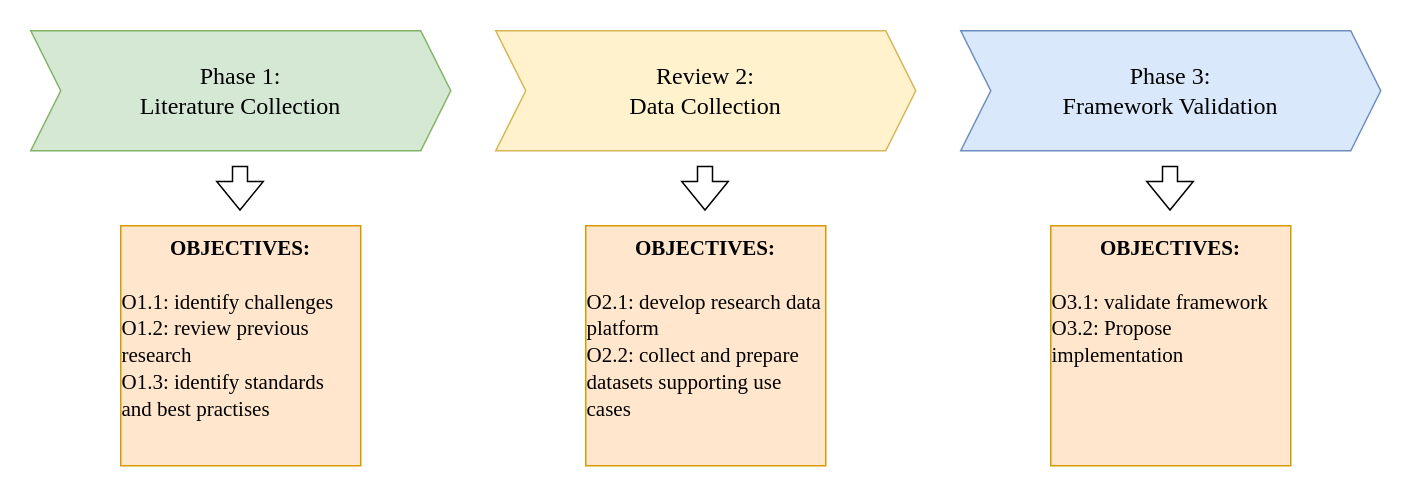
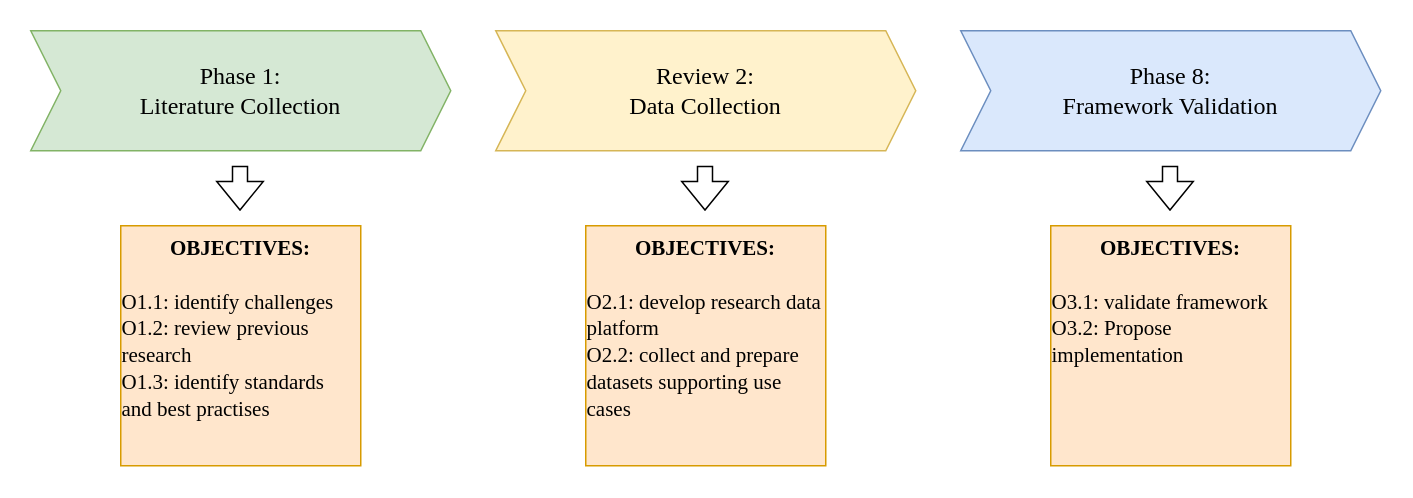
- <mxCell id="4" value="&lt;font face=&quot;Times New Roman&quot; style=&quot;font-size: 16px;&quot;&gt;Phase 3:&lt;/font&gt;&lt;div&gt;&lt;font face=&quot;Times New Roman&quot; style=&quot;font-size: 16px;&quot;&gt;Framework Validation&lt;/font&gt;&lt;/div&gt;" style="shape=step;perimeter=stepPerimeter;whiteSpace=wrap;html=1;fixedSize=1;fillColor=#dae8fc;strokeColor=#6c8ebf;" vertex="1" parent="1"><mxGeometry x="640" y="20" width="280" height="80" as="geometry" /></mxCell>
+ <mxCell id="4" value="&lt;font face=&quot;Times New Roman&quot; style=&quot;font-size: 16px;&quot;&gt;Phase 8:&lt;/font&gt;&lt;div&gt;&lt;font face=&quot;Times New Roman&quot; style=&quot;font-size: 16px;&quot;&gt;Framework Validation&lt;/font&gt;&lt;/div&gt;" style="shape=step;perimeter=stepPerimeter;whiteSpace=wrap;html=1;fixedSize=1;fillColor=#dae8fc;strokeColor=#6c8ebf;" vertex="1" parent="1"><mxGeometry x="640" y="20" width="280" height="80" as="geometry" /></mxCell>
